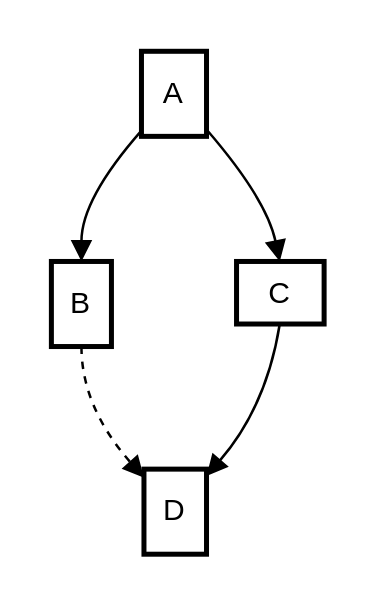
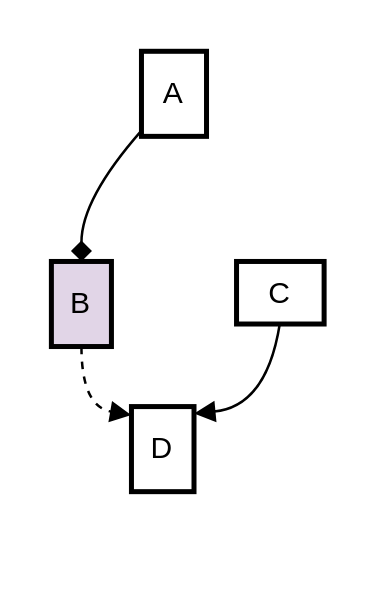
- <mxCell id="7" value="" style="curved=1;startArrow=none;endArrow=block;exitX=1.001;exitY=0.92;entryX=0.494;entryY=-0.01;rounded=0;" parent="1" source="2" target="4" edge="1"><mxGeometry relative="1" as="geometry"><Array as="points"><mxPoint x="106" y="79" /></Array></mxGeometry></mxCell>
- <mxCell id="6" value="" style="curved=1;startArrow=none;endArrow=block;exitX=0.014;exitY=0.92;entryX=0.501;entryY=-0.01;rounded=0;" parent="1" source="2" target="3" edge="1"><mxGeometry relative="1" as="geometry"><Array as="points"><mxPoint x="32" y="79" /></Array></mxGeometry></mxCell>
+ <mxCell id="6" value="" style="curved=1;startArrow=none;endArrow=diamond;exitX=0.014;exitY=0.92;entryX=0.501;entryY=-0.01;rounded=0;" parent="1" source="2" target="3" edge="1"><mxGeometry relative="1" as="geometry"><Array as="points"><mxPoint x="32" y="79" /></Array></mxGeometry></mxCell>
- <mxCell id="3" value="B" style="whiteSpace=wrap;strokeWidth=2;" parent="1" vertex="1"><mxGeometry x="20" y="104" width="24" height="34" as="geometry" /></mxCell>
+ <mxCell id="3" value="B" style="whiteSpace=wrap;strokeWidth=2;fillColor=#e1d5e7;" parent="1" vertex="1"><mxGeometry x="20" y="104" width="24" height="34" as="geometry" /></mxCell>
- <mxCell id="5" value="D" style="whiteSpace=wrap;strokeWidth=2;" parent="1" vertex="1"><mxGeometry x="57" y="187" width="25" height="34" as="geometry" /></mxCell>
+ <mxCell id="5" value="D" style="whiteSpace=wrap;strokeWidth=2;" parent="1" vertex="1"><mxGeometry x="52" y="162" width="25" height="34" as="geometry" /></mxCell>
